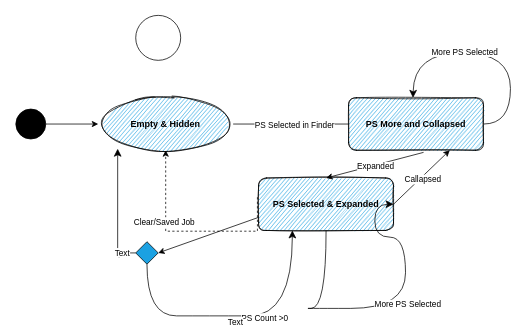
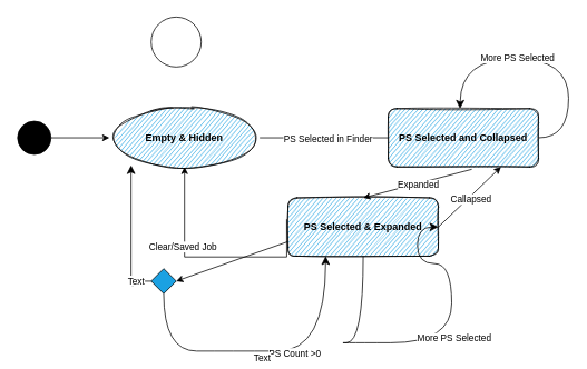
- <mxCell id="4" value="&lt;b&gt;PS More and Collapsed&lt;/b&gt;" style="rounded=1;whiteSpace=wrap;html=1;fillColor=#1ba1e2;sketch=1;" vertex="1" parent="1"><mxGeometry x="464" y="130" width="180" height="70" as="geometry" /></mxCell>
+ <mxCell id="4" value="&lt;b&gt;PS Selected and Collapsed&lt;/b&gt;" style="rounded=1;whiteSpace=wrap;html=1;fillColor=#1ba1e2;sketch=1;" vertex="1" parent="1"><mxGeometry x="464" y="130" width="180" height="70" as="geometry" /></mxCell>
- <mxCell id="5" style="edgeStyle=orthogonalEdgeStyle;rounded=0;orthogonalLoop=1;jettySize=auto;html=1;exitX=-0.009;exitY=0.366;exitDx=0;exitDy=0;exitPerimeter=0;dashed=1;" edge="1" parent="1" source="7" target="2"><mxGeometry relative="1" as="geometry"><Array as="points"><mxPoint x="220" y="308" /></Array></mxGeometry></mxCell>
+ <mxCell id="5" style="edgeStyle=orthogonalEdgeStyle;rounded=0;orthogonalLoop=1;jettySize=auto;html=1;exitX=-0.009;exitY=0.366;exitDx=0;exitDy=0;exitPerimeter=0;" edge="1" parent="1" source="7" target="2"><mxGeometry relative="1" as="geometry"><Array as="points"><mxPoint x="220" y="308" /></Array></mxGeometry></mxCell>
